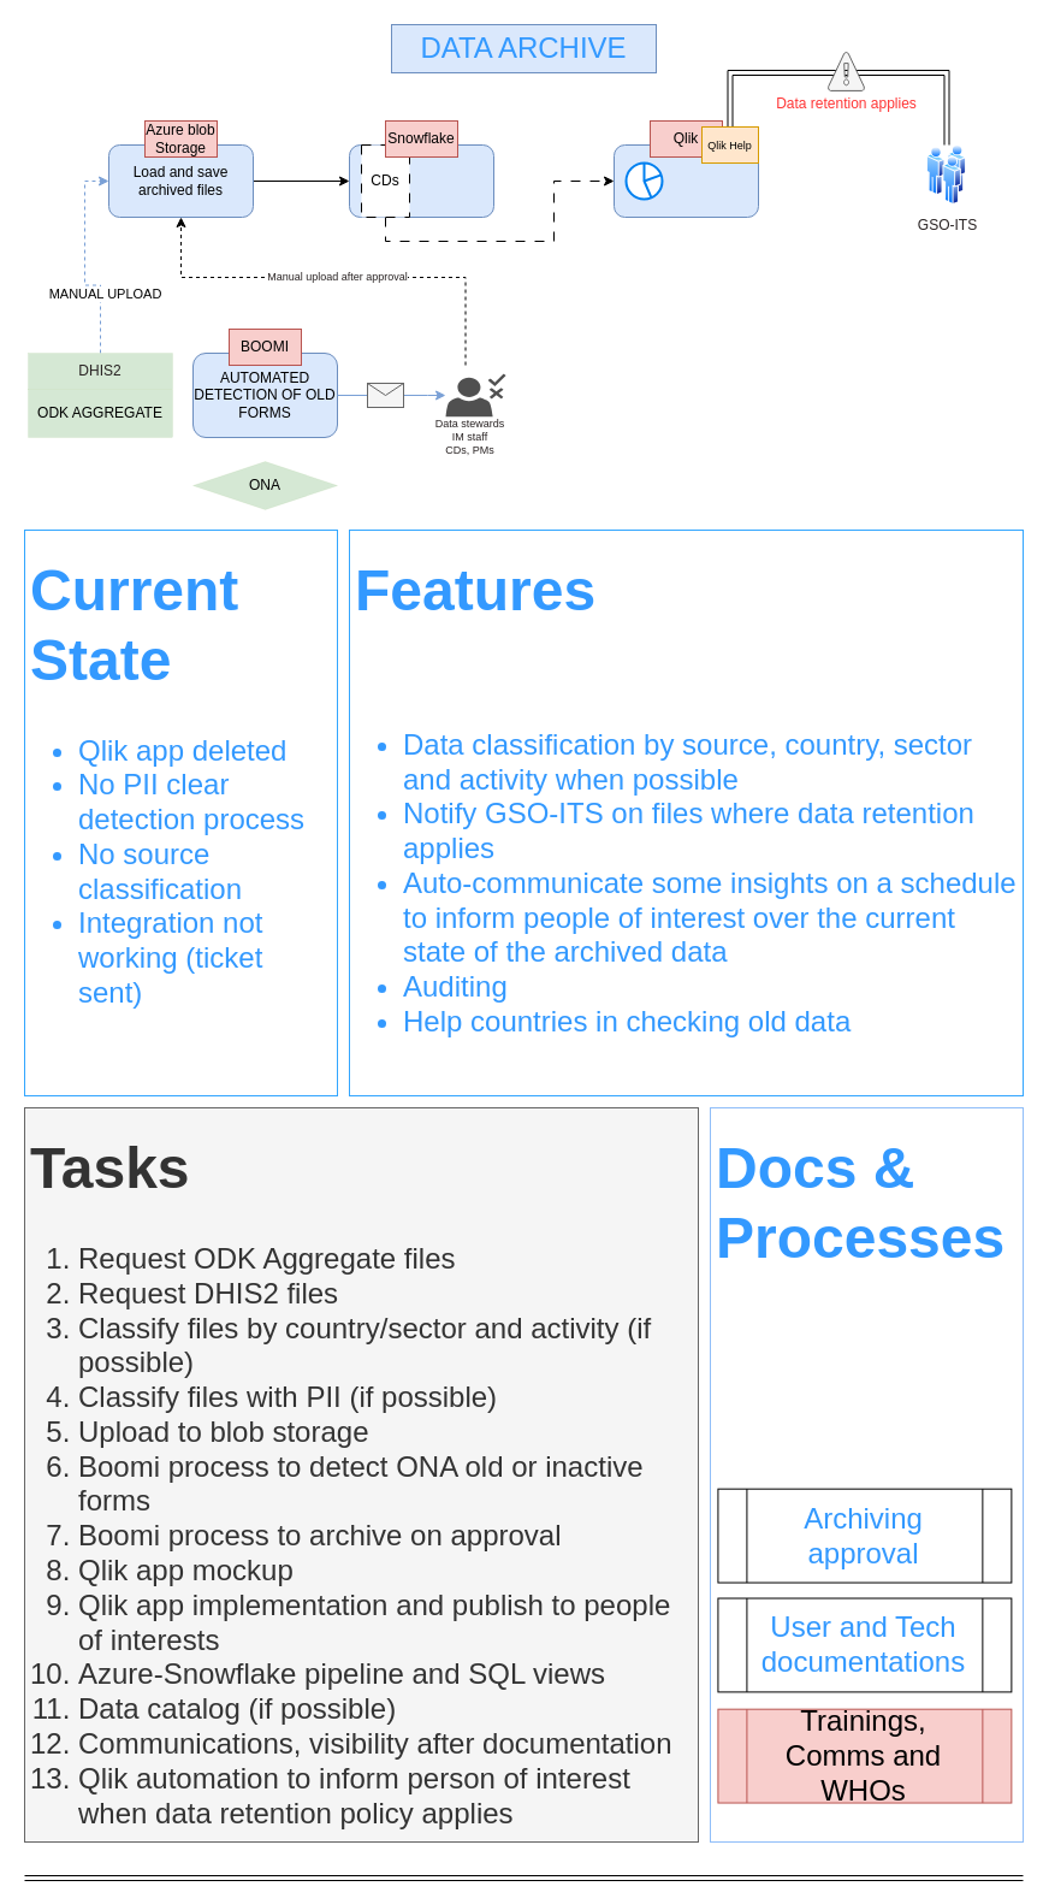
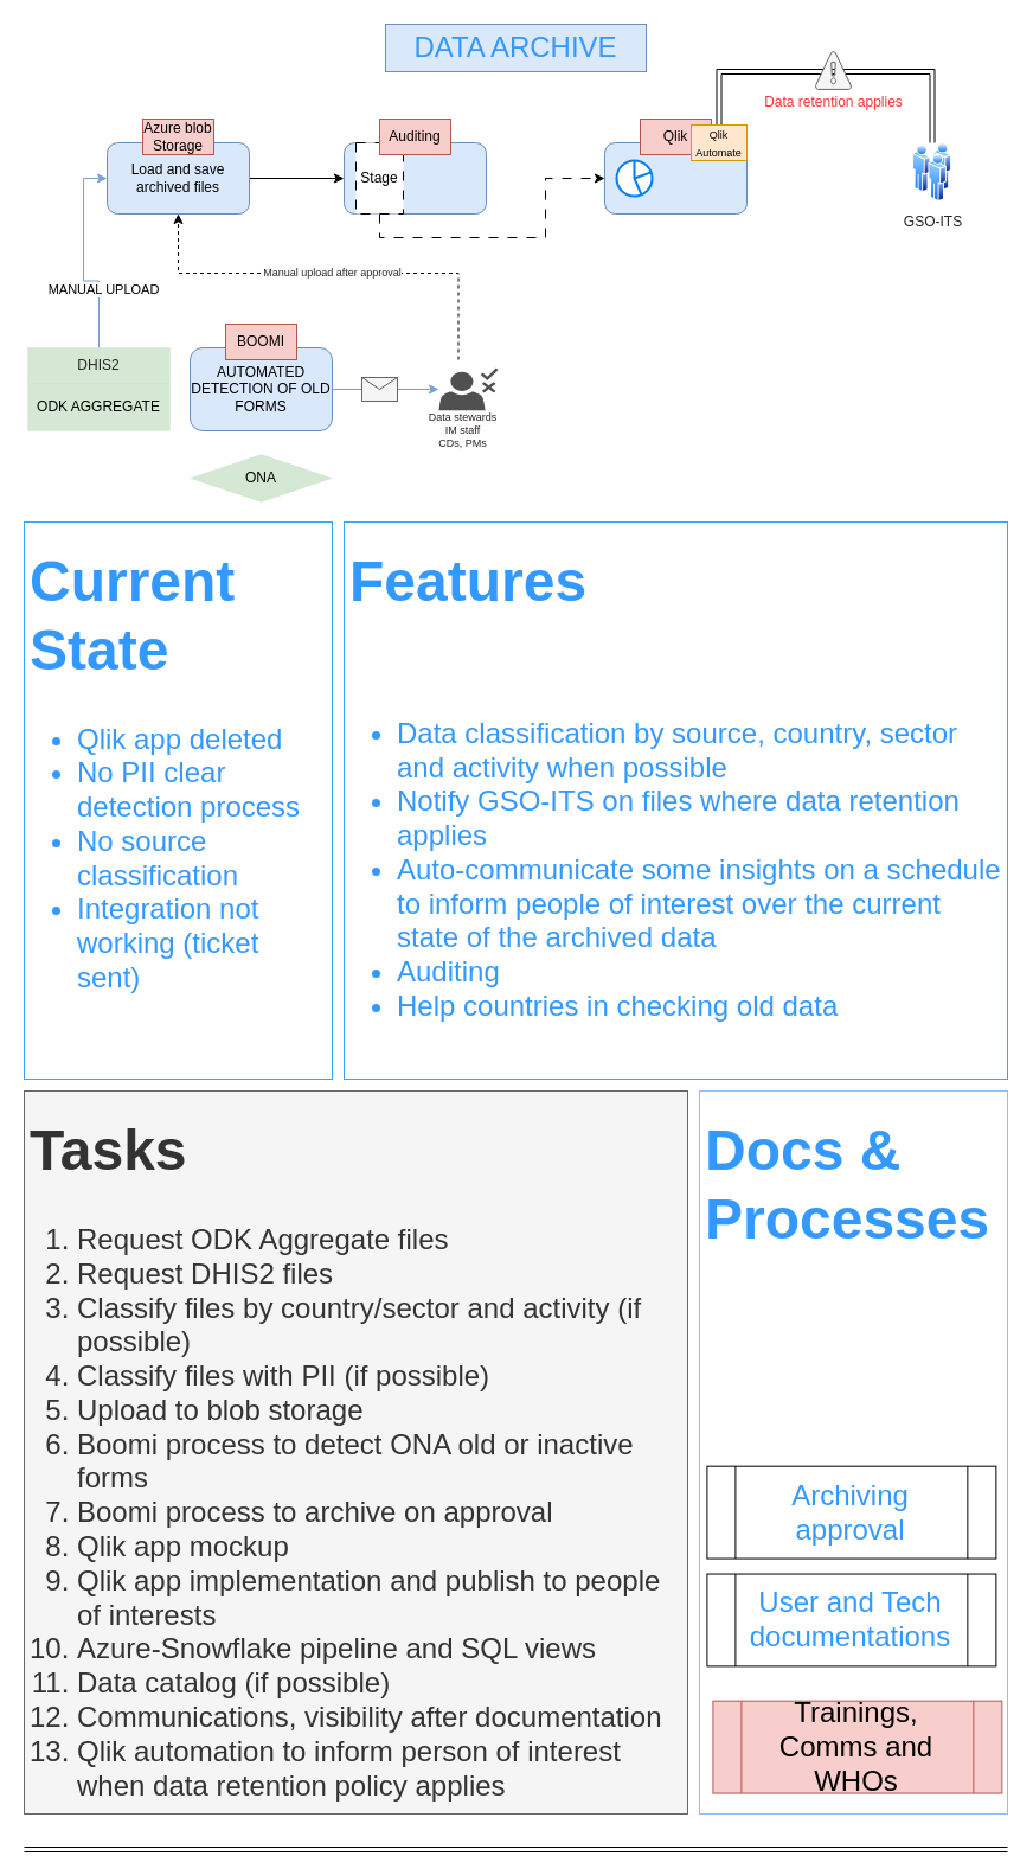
- <mxCell id="8" value="Snowflake" style="text;html=1;strokeColor=#b85450;fillColor=#f8cecc;align=center;verticalAlign=middle;whiteSpace=wrap;rounded=0;" parent="1" vertex="1"><mxGeometry x="320" y="100" width="60" height="30" as="geometry" /></mxCell>
+ <mxCell id="8" value="Auditing" style="text;html=1;strokeColor=#b85450;fillColor=#f8cecc;align=center;verticalAlign=middle;whiteSpace=wrap;rounded=0;" parent="1" vertex="1"><mxGeometry x="320" y="100" width="60" height="30" as="geometry" /></mxCell>
- <mxCell id="40" value="&lt;font style=&quot;font-size: 9px;&quot;&gt;Qlik Help&lt;/font&gt;" style="text;html=1;strokeColor=#d79b00;fillColor=#ffe6cc;align=center;verticalAlign=middle;whiteSpace=wrap;rounded=0;" vertex="1" parent="1"><mxGeometry x="583" y="105" width="47" height="30" as="geometry" /></mxCell>
+ <mxCell id="40" value="&lt;font style=&quot;font-size: 9px;&quot;&gt;Qlik Automate&lt;/font&gt;" style="text;html=1;strokeColor=#d79b00;fillColor=#ffe6cc;align=center;verticalAlign=middle;whiteSpace=wrap;rounded=0;" vertex="1" parent="1"><mxGeometry x="583" y="105" width="47" height="30" as="geometry" /></mxCell>
- <mxCell id="7" value="CDs" style="rounded=0;whiteSpace=wrap;html=1;dashed=1;dashPattern=8 8;" parent="1" vertex="1"><mxGeometry x="300" y="120" width="40" height="60" as="geometry" /></mxCell>
+ <mxCell id="7" value="Stage" style="rounded=0;whiteSpace=wrap;html=1;dashed=1;dashPattern=8 8;" parent="1" vertex="1"><mxGeometry x="300" y="120" width="40" height="60" as="geometry" /></mxCell>
- <mxCell id="14" style="edgeStyle=orthogonalEdgeStyle;rounded=0;orthogonalLoop=1;jettySize=auto;html=1;entryX=0;entryY=0.5;entryDx=0;entryDy=0;strokeColor=#7AA0D6;fontColor=#FFFFFF;dashed=1;" parent="1" source="16" target="3" edge="1"><mxGeometry relative="1" as="geometry" /></mxCell>
+ <mxCell id="14" style="edgeStyle=orthogonalEdgeStyle;rounded=0;orthogonalLoop=1;jettySize=auto;html=1;entryX=0;entryY=0.5;entryDx=0;entryDy=0;strokeColor=#7AA0D6;fontColor=#FFFFFF;" parent="1" source="16" target="3" edge="1"><mxGeometry relative="1" as="geometry" /></mxCell>
- <mxCell id="34" value="Trainings, Comms and WHOs" style="shape=process;whiteSpace=wrap;html=1;backgroundOutline=1;strokeColor=#b85450;fontSize=24;fillColor=#f8cecc;" vertex="1" parent="29"><mxGeometry x="6.42" y="499.681" width="243.951" height="77.872" as="geometry" /></mxCell>
+ <mxCell id="34" value="Trainings, Comms and WHOs" style="shape=process;whiteSpace=wrap;html=1;backgroundOutline=1;strokeColor=#b85450;fontSize=24;fillColor=#f8cecc;" vertex="1" parent="29"><mxGeometry x="11.42" y="514.681" width="243.951" height="77.872" as="geometry" /></mxCell>
